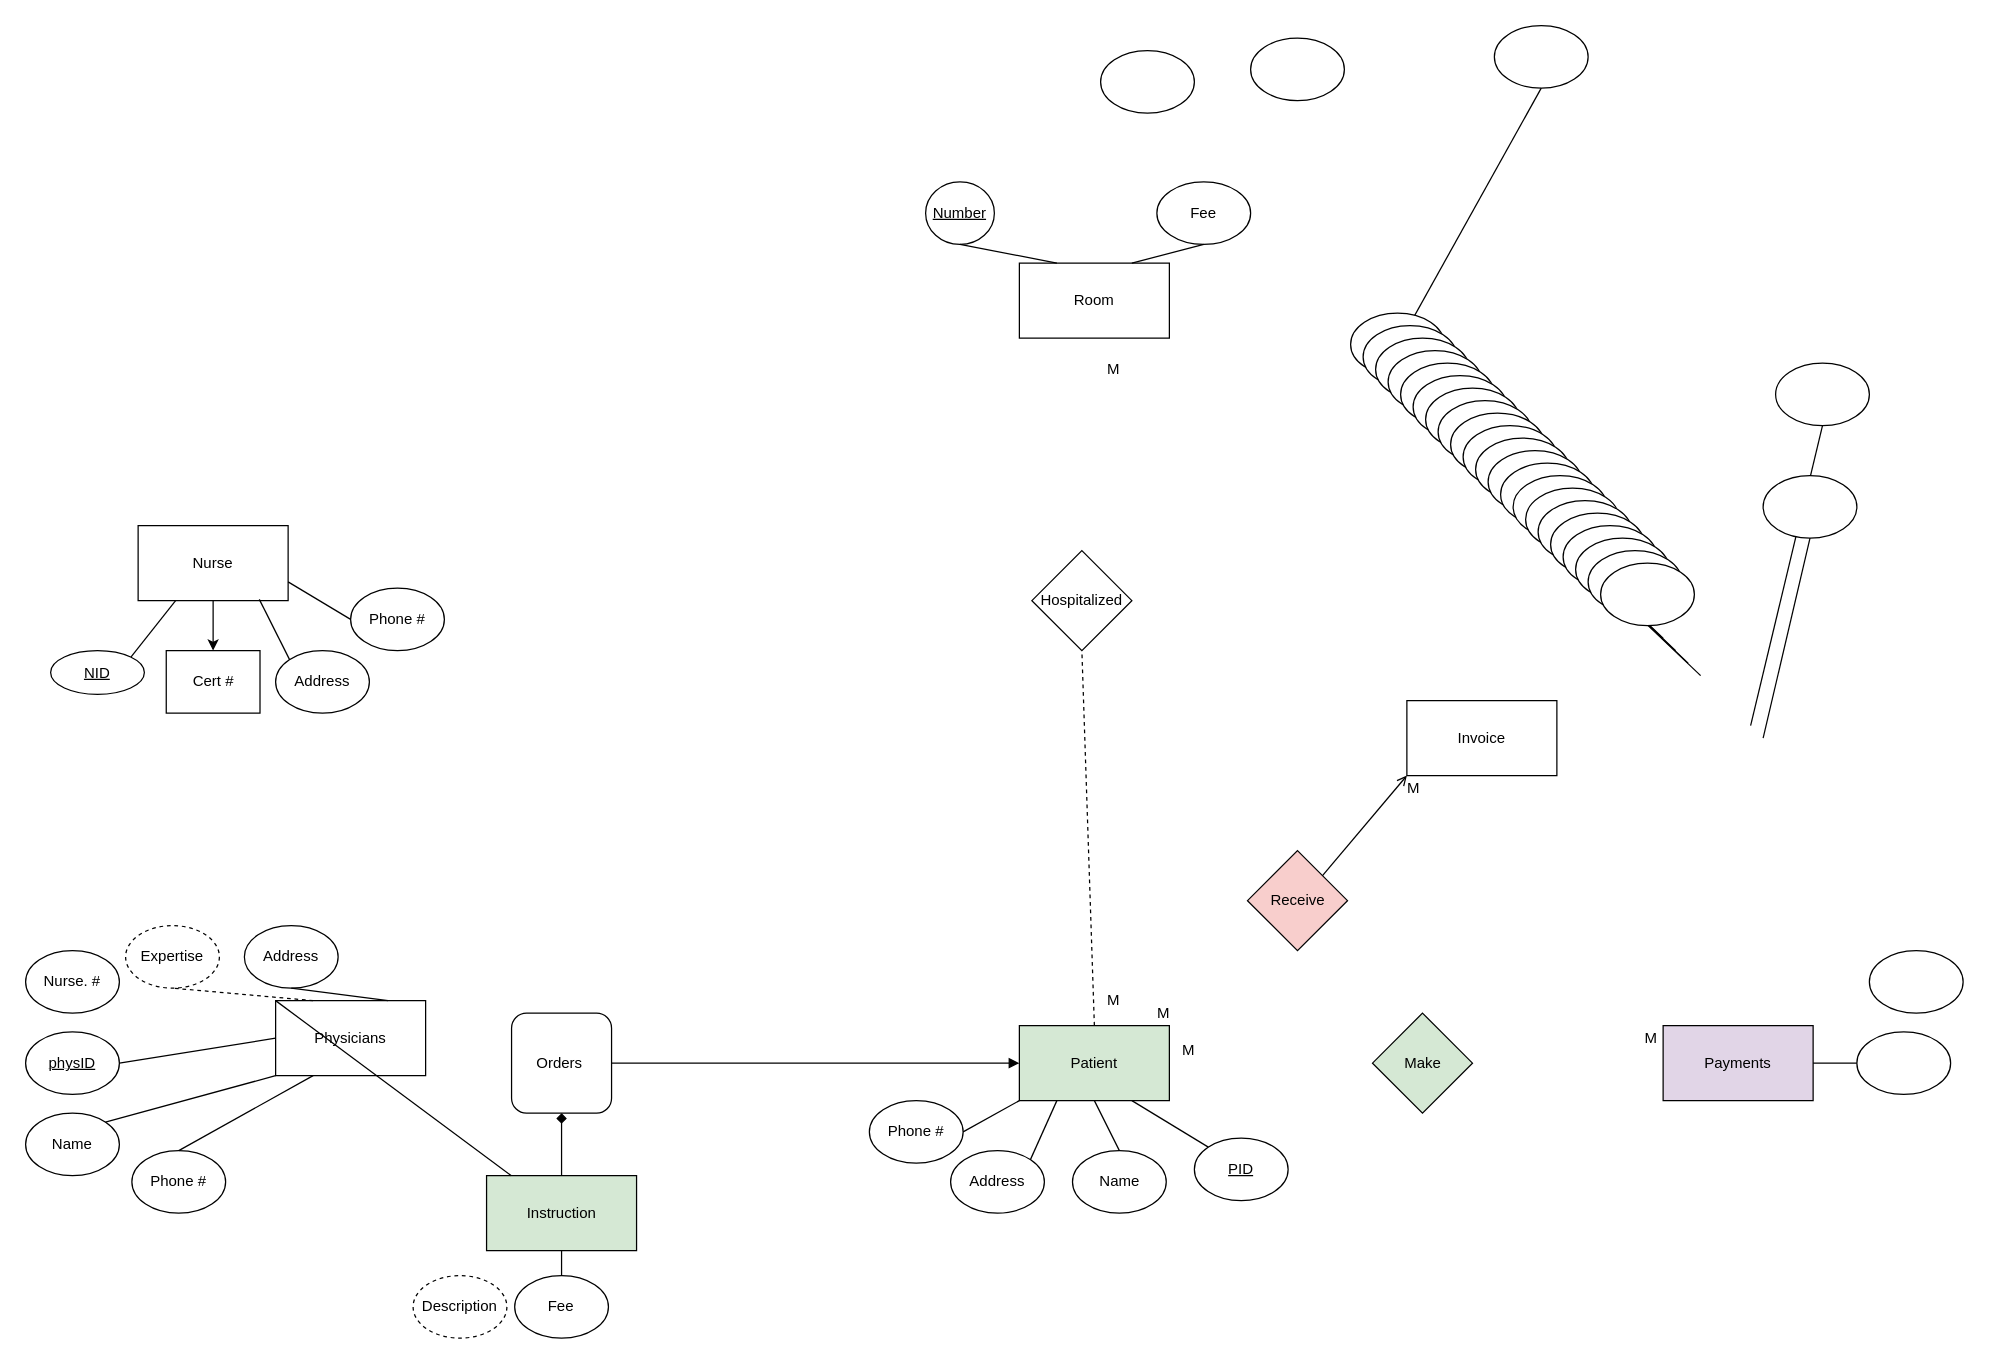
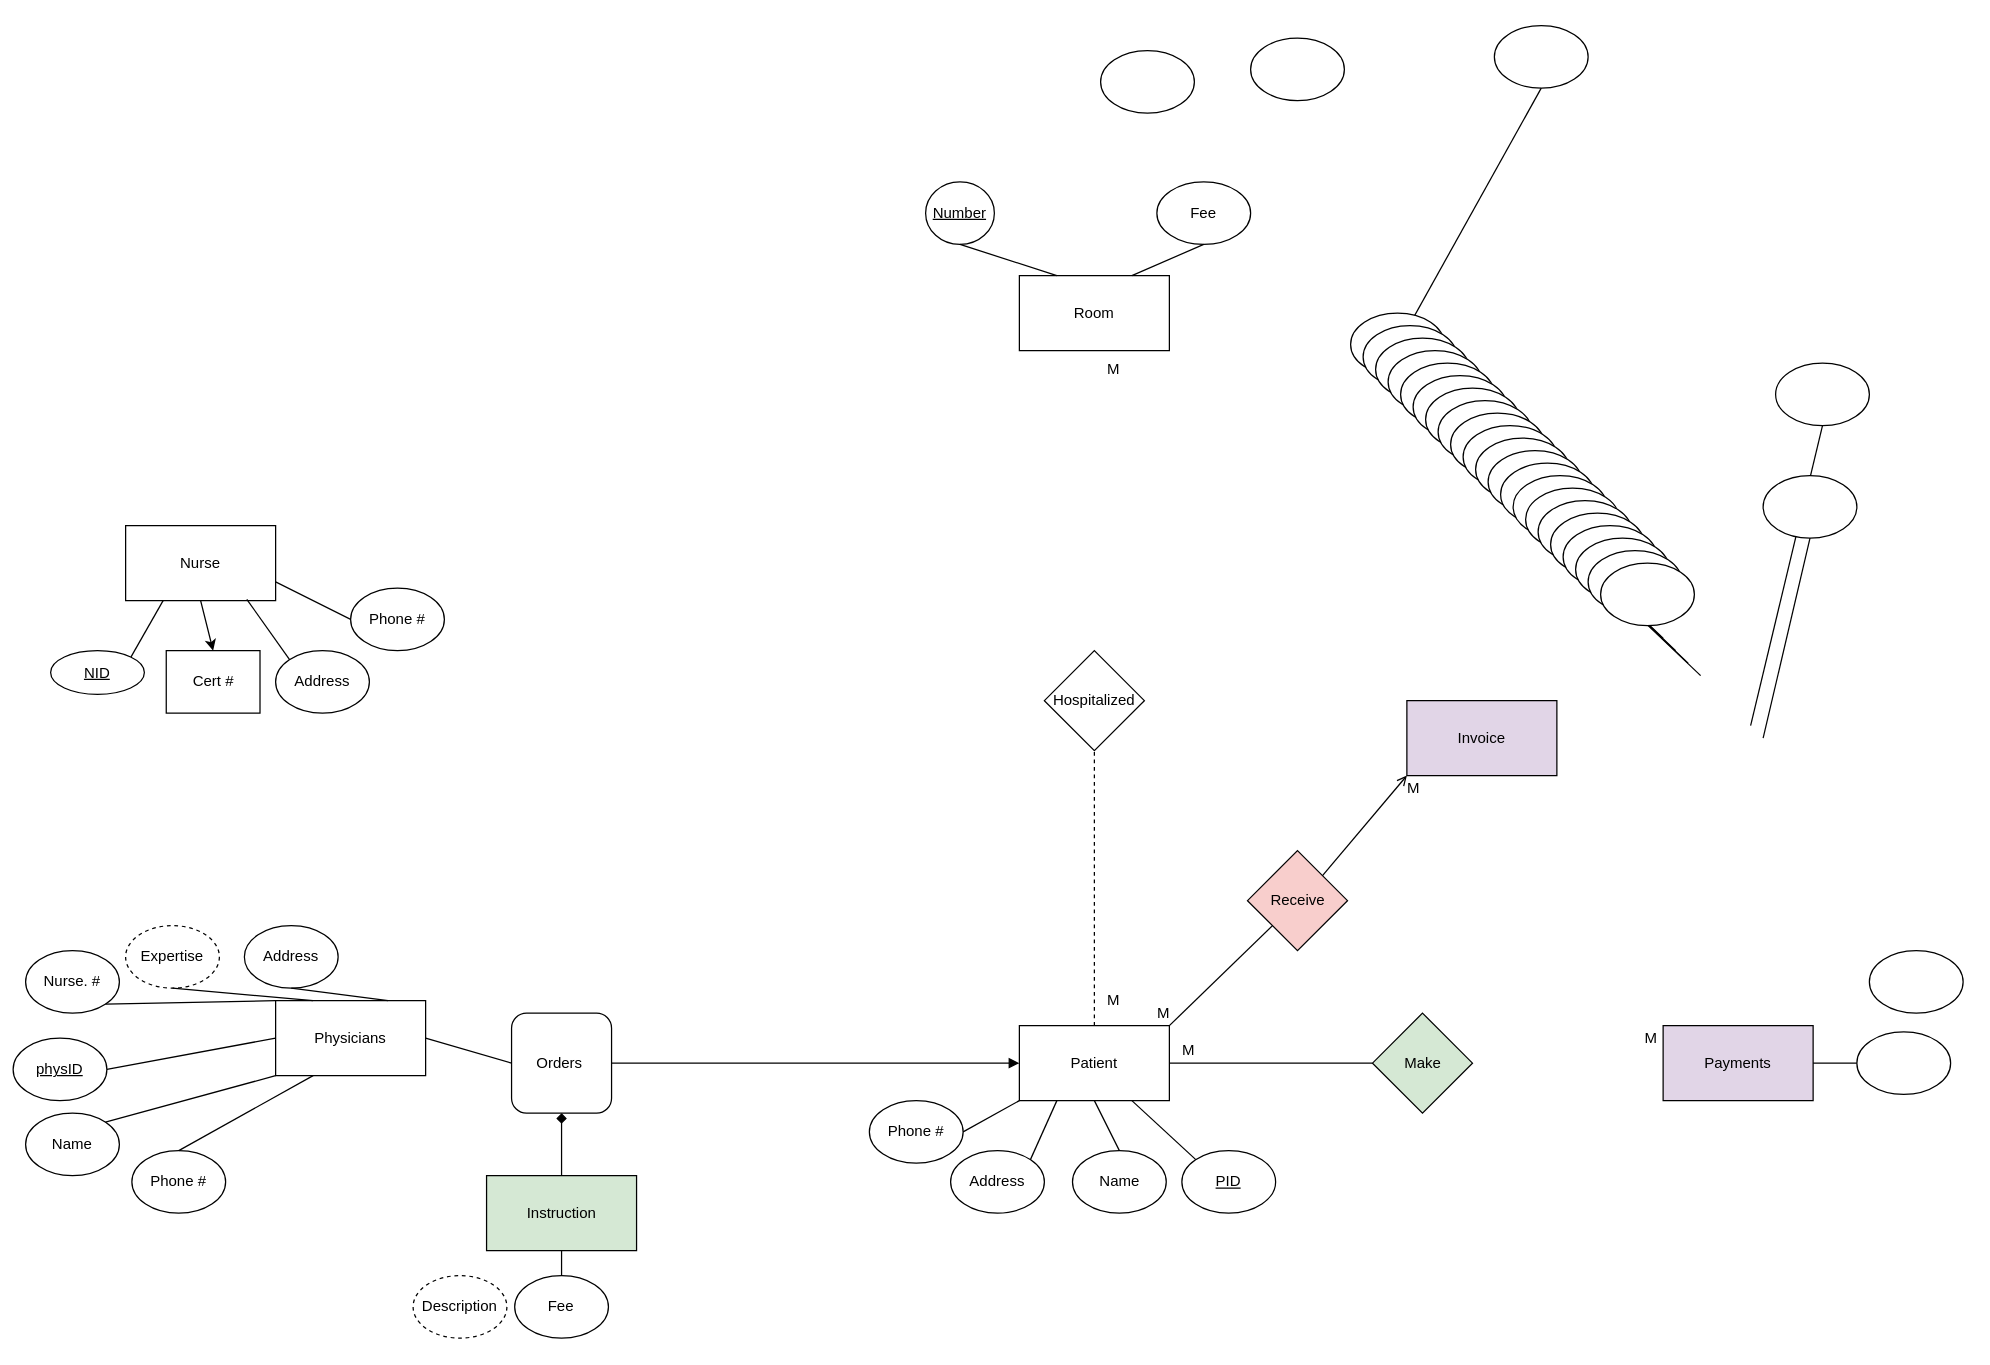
- <mxCell id="3" value="Room" style="rounded=0;whiteSpace=wrap;html=1;" parent="1" vertex="1"><mxGeometry x="815" y="210" width="120" height="60" as="geometry" /></mxCell>
+ <mxCell id="3" value="Room" style="rounded=0;whiteSpace=wrap;html=1;" parent="1" vertex="1"><mxGeometry x="815" y="220" width="120" height="60" as="geometry" /></mxCell>
- <mxCell id="7" value="Nurse" style="rounded=0;whiteSpace=wrap;html=1;" parent="1" vertex="1"><mxGeometry x="110" y="420" width="120" height="60" as="geometry" /></mxCell>
+ <mxCell id="7" value="Nurse" style="rounded=0;whiteSpace=wrap;html=1;" parent="1" vertex="1"><mxGeometry x="100" y="420" width="120" height="60" as="geometry" /></mxCell>
- <mxCell id="95" value="Hospitalized" style="rhombus;whiteSpace=wrap;html=1;" vertex="1" parent="1"><mxGeometry x="825" y="440" width="80" height="80" as="geometry" /></mxCell>
+ <mxCell id="95" value="Hospitalized" style="rhombus;whiteSpace=wrap;html=1;" vertex="1" parent="1"><mxGeometry x="835" y="520" width="80" height="80" as="geometry" /></mxCell>
- <mxCell id="107" value="Invoice" style="rounded=0;whiteSpace=wrap;html=1;" vertex="1" parent="1"><mxGeometry x="1125" y="560" width="120" height="60" as="geometry" /></mxCell>
+ <mxCell id="107" value="Invoice" style="rounded=0;whiteSpace=wrap;html=1;fillColor=#e1d5e7;" vertex="1" parent="1"><mxGeometry x="1125" y="560" width="120" height="60" as="geometry" /></mxCell>
+ <mxCell id="109" value="" style="endArrow=none;html=1;rounded=0;exitX=1;exitY=0;exitDx=0;exitDy=0;entryX=0;entryY=1;entryDx=0;entryDy=0;" edge="1" parent="1" source="6" target="108"><mxGeometry width="50" height="50" relative="1" as="geometry"><mxPoint x="920" y="600" as="sourcePoint" /><mxPoint x="970" y="550" as="targetPoint" /></mxGeometry></mxCell>
- <mxCell id="27" value="" style="endArrow=none;html=1;rounded=0;entryX=0.5;entryY=1;entryDx=0;entryDy=0;exitX=0.25;exitY=0;exitDx=0;exitDy=0;dashed=1;" parent="1" source="2" target="26" edge="1"><mxGeometry width="50" height="50" relative="1" as="geometry"><mxPoint x="355" y="710" as="sourcePoint" /><mxPoint x="525" y="1050" as="targetPoint" /></mxGeometry></mxCell>
+ <mxCell id="27" value="" style="endArrow=none;html=1;rounded=0;entryX=0.5;entryY=1;entryDx=0;entryDy=0;exitX=0.25;exitY=0;exitDx=0;exitDy=0;" parent="1" source="2" target="26" edge="1"><mxGeometry width="50" height="50" relative="1" as="geometry"><mxPoint x="355" y="710" as="sourcePoint" /><mxPoint x="525" y="1050" as="targetPoint" /></mxGeometry></mxCell>
+ <mxCell id="101" value="" style="endArrow=none;html=1;rounded=0;entryX=1;entryY=0.5;entryDx=0;entryDy=0;exitX=0;exitY=0.5;exitDx=0;exitDy=0;" edge="1" parent="1" source="99" target="2"><mxGeometry width="50" height="50" relative="1" as="geometry"><mxPoint x="920" y="950" as="sourcePoint" /><mxPoint x="970" y="900" as="targetPoint" /></mxGeometry></mxCell>
- <mxCell id="8" value="&lt;u&gt;physID&lt;/u&gt;" style="ellipse;whiteSpace=wrap;html=1;" parent="1" vertex="1"><mxGeometry x="20" y="825" width="75" height="50" as="geometry" /></mxCell>
+ <mxCell id="8" value="&lt;u&gt;physID&lt;/u&gt;" style="ellipse;whiteSpace=wrap;html=1;" parent="1" vertex="1"><mxGeometry x="10" y="830" width="75" height="50" as="geometry" /></mxCell>
- <mxCell id="6" value="Patient" style="rounded=0;whiteSpace=wrap;html=1;fillColor=#d5e8d4;" parent="1" vertex="1"><mxGeometry x="815" y="820" width="120" height="60" as="geometry" /></mxCell>
+ <mxCell id="6" value="Patient" style="rounded=0;whiteSpace=wrap;html=1;" parent="1" vertex="1"><mxGeometry x="815" y="820" width="120" height="60" as="geometry" /></mxCell>
+ <mxCell id="103" value="" style="endArrow=none;html=1;rounded=0;exitX=1;exitY=0.5;exitDx=0;exitDy=0;" edge="1" parent="1" source="6" target="104"><mxGeometry width="50" height="50" relative="1" as="geometry"><mxPoint x="920" y="600" as="sourcePoint" /><mxPoint x="1040" y="800" as="targetPoint" /></mxGeometry></mxCell>
- <mxCell id="23" value="" style="endArrow=none;html=1;rounded=0;exitX=0;exitY=0;exitDx=0;exitDy=0;" parent="1" source="2" target="4" edge="1"><mxGeometry width="50" height="50" relative="1" as="geometry"><mxPoint x="125" y="820" as="sourcePoint" /><mxPoint x="505" y="1030" as="targetPoint" /></mxGeometry></mxCell>
+ <mxCell id="23" value="" style="endArrow=none;html=1;rounded=0;entryX=1;entryY=1;entryDx=0;entryDy=0;exitX=0;exitY=0;exitDx=0;exitDy=0;" parent="1" source="2" target="22" edge="1"><mxGeometry width="50" height="50" relative="1" as="geometry"><mxPoint x="125" y="820" as="sourcePoint" /><mxPoint x="505" y="1030" as="targetPoint" /></mxGeometry></mxCell>
- <mxCell id="91" value="&lt;u&gt;PID&lt;/u&gt;" style="ellipse;whiteSpace=wrap;html=1;" parent="1" vertex="1"><mxGeometry x="955" y="910" width="75" height="50" as="geometry" /></mxCell>
+ <mxCell id="91" value="&lt;u&gt;PID&lt;/u&gt;" style="ellipse;whiteSpace=wrap;html=1;" parent="1" vertex="1"><mxGeometry x="945" y="920" width="75" height="50" as="geometry" /></mxCell>
